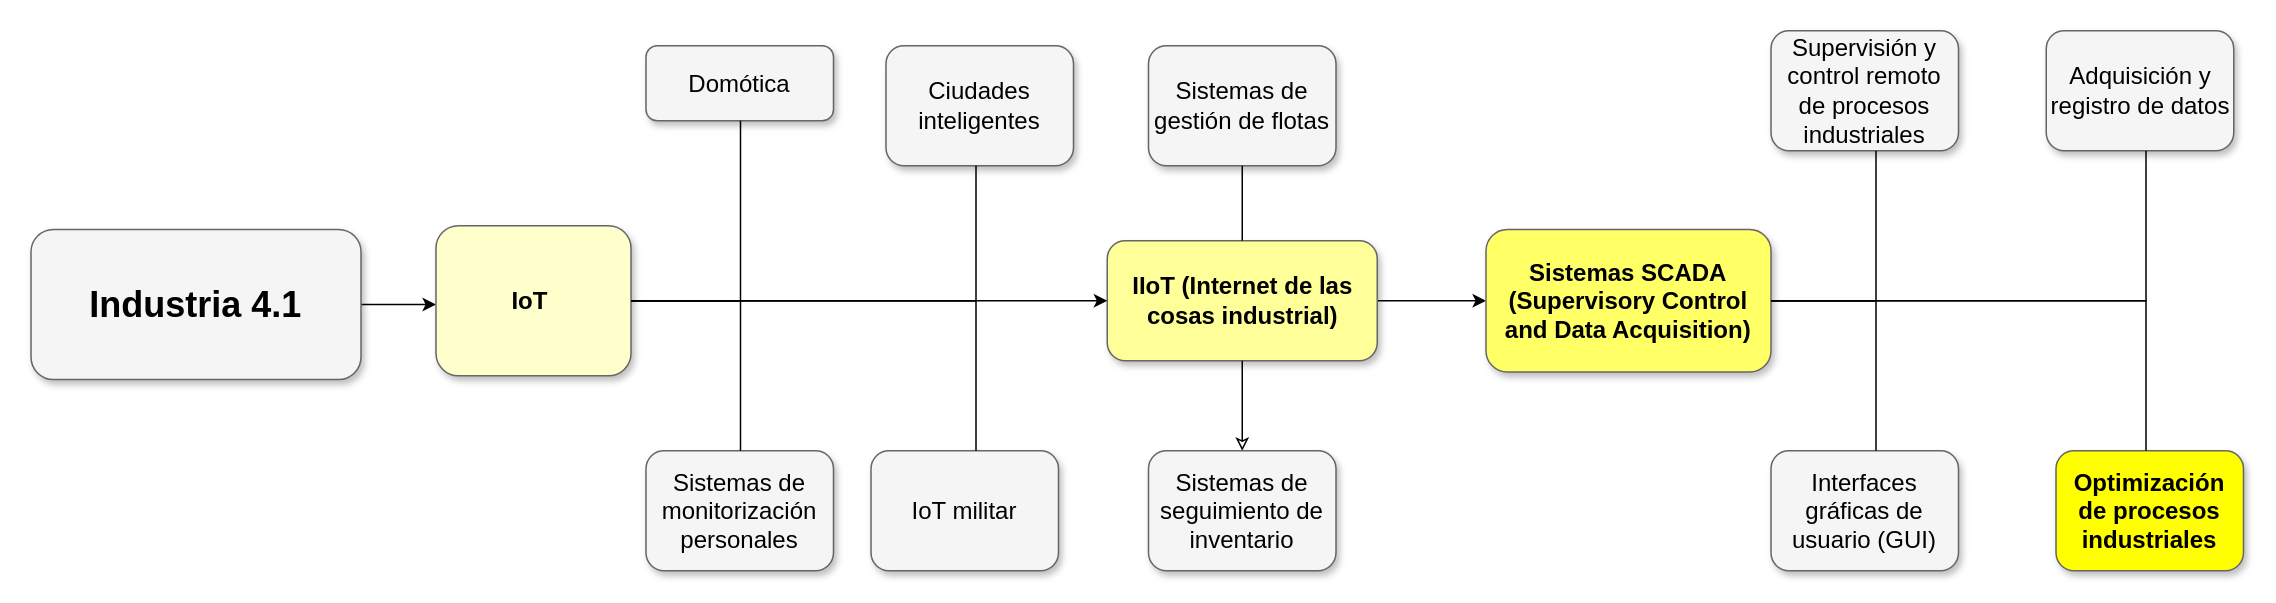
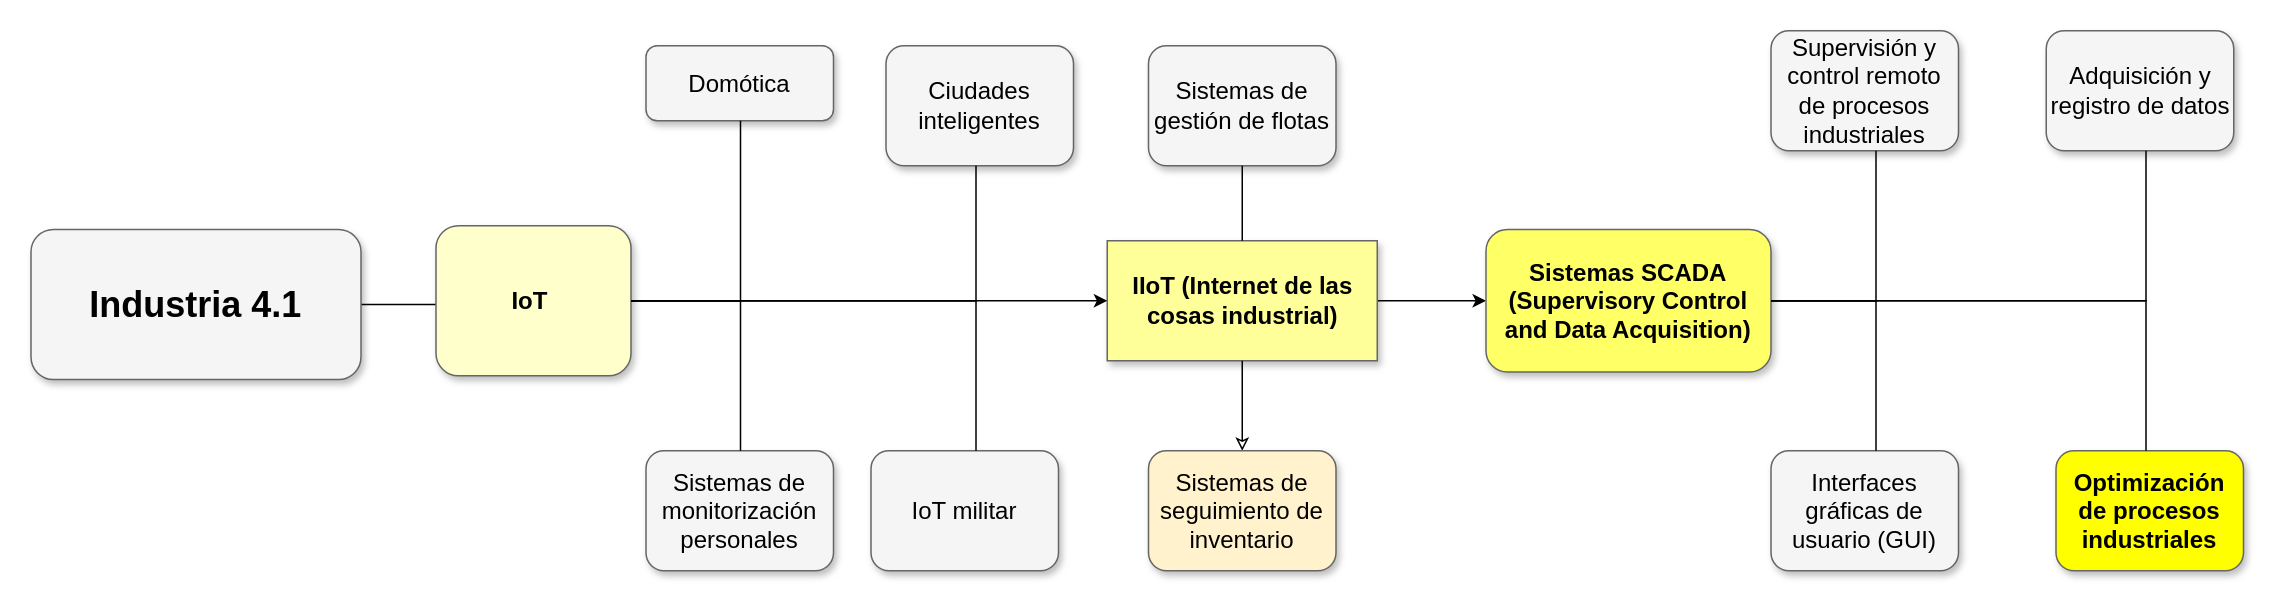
- <mxCell id="5" value="IIoT (Internet de las cosas industrial)" style="whiteSpace=wrap;html=1;rounded=1;shadow=1;strokeWidth=1;fontSize=16;align=center;fillColor=#FFFF99;strokeColor=#666666;fontStyle=1" parent="1" vertex="1"><mxGeometry x="737.5" y="160" width="180" height="80" as="geometry" /></mxCell>
+ <mxCell id="5" value="IIoT (Internet de las cosas industrial)" style="whiteSpace=wrap;html=1;shadow=1;strokeWidth=1;fontSize=16;align=center;fillColor=#FFFF99;strokeColor=#666666;fontStyle=1;rounded=0;" parent="1" vertex="1"><mxGeometry x="737.5" y="160" width="180" height="80" as="geometry" /></mxCell>
- <mxCell id="2" style="edgeStyle=orthogonalEdgeStyle;rounded=0;orthogonalLoop=1;jettySize=auto;html=1;" edge="1" parent="1" source="3" target="9"><mxGeometry relative="1" as="geometry"><Array as="points"><mxPoint x="100" y="200" /><mxPoint x="100" y="200" /></Array></mxGeometry></mxCell>
+ <mxCell id="2" style="edgeStyle=orthogonalEdgeStyle;rounded=0;orthogonalLoop=1;jettySize=auto;html=1;endArrow=none;" edge="1" parent="1" source="3" target="9"><mxGeometry relative="1" as="geometry"><Array as="points"><mxPoint x="100" y="200" /><mxPoint x="100" y="200" /></Array></mxGeometry></mxCell>
- <mxCell id="28" value="Sistemas de seguimiento de inventario" style="whiteSpace=wrap;html=1;rounded=1;shadow=1;strokeWidth=1;fontSize=16;align=center;fillColor=#f5f5f5;strokeColor=#666666;" parent="1" vertex="1"><mxGeometry x="765" y="300" width="125" height="80" as="geometry" /></mxCell>
+ <mxCell id="28" value="Sistemas de seguimiento de inventario" style="whiteSpace=wrap;html=1;rounded=1;shadow=1;strokeWidth=1;fontSize=16;align=center;fillColor=#fff2cc;strokeColor=#666666;" parent="1" vertex="1"><mxGeometry x="765" y="300" width="125" height="80" as="geometry" /></mxCell>
